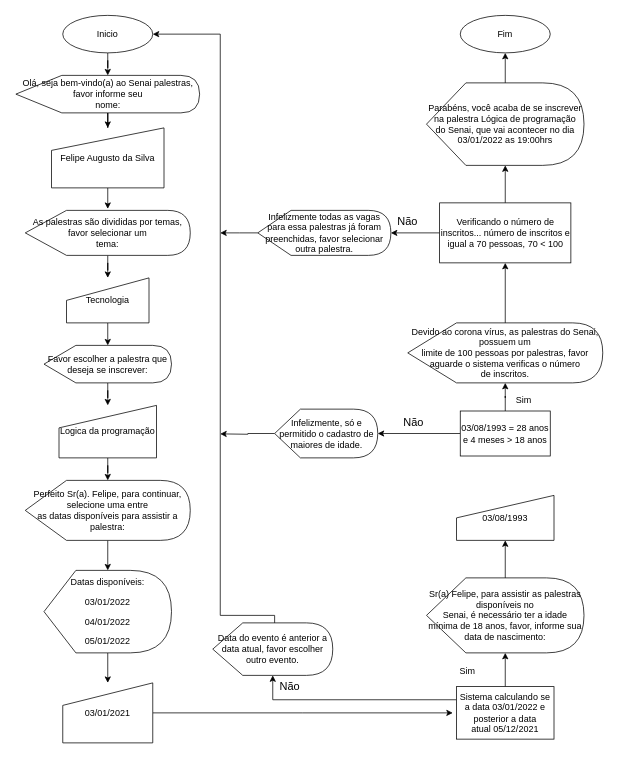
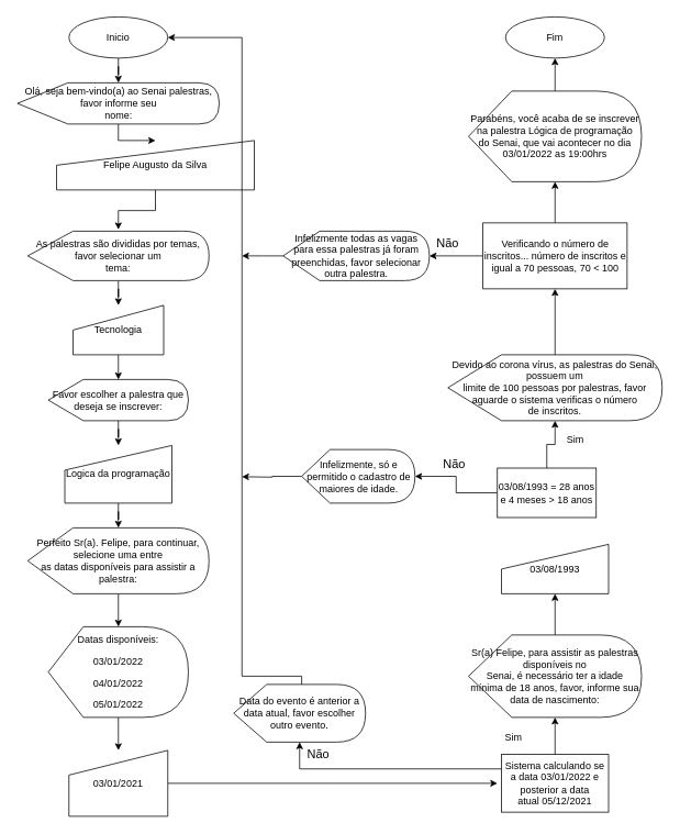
- <mxCell id="7" value="Felipe Augusto da Silva" style="shape=manualInput;whiteSpace=wrap;html=1;" parent="1" vertex="1"><mxGeometry x="68" y="170" width="150" height="80" as="geometry" /></mxCell>
+ <mxCell id="7" value="Felipe Augusto da Silva" style="shape=manualInput;whiteSpace=wrap;html=1;" parent="1" vertex="1"><mxGeometry x="68" y="170" width="240" height="60" as="geometry" /></mxCell>
- <mxCell id="30" value="03/08/1993 = 28 anos e 4 meses &amp;gt; 18 anos" style="rounded=0;whiteSpace=wrap;html=1;" parent="1" vertex="1"><mxGeometry x="613" y="547.5" width="120" height="60" as="geometry" /></mxCell>
+ <mxCell id="30" value="03/08/1993 = 28 anos e 4 meses &amp;gt; 18 anos" style="rounded=0;whiteSpace=wrap;html=1;" parent="1" vertex="1"><mxGeometry x="603" y="567.5" width="120" height="60" as="geometry" /></mxCell>
